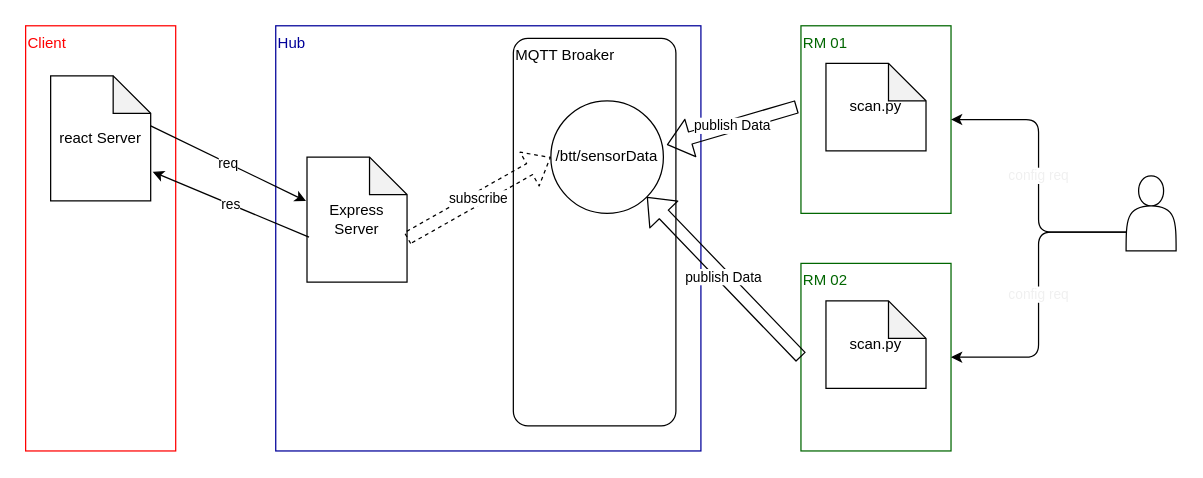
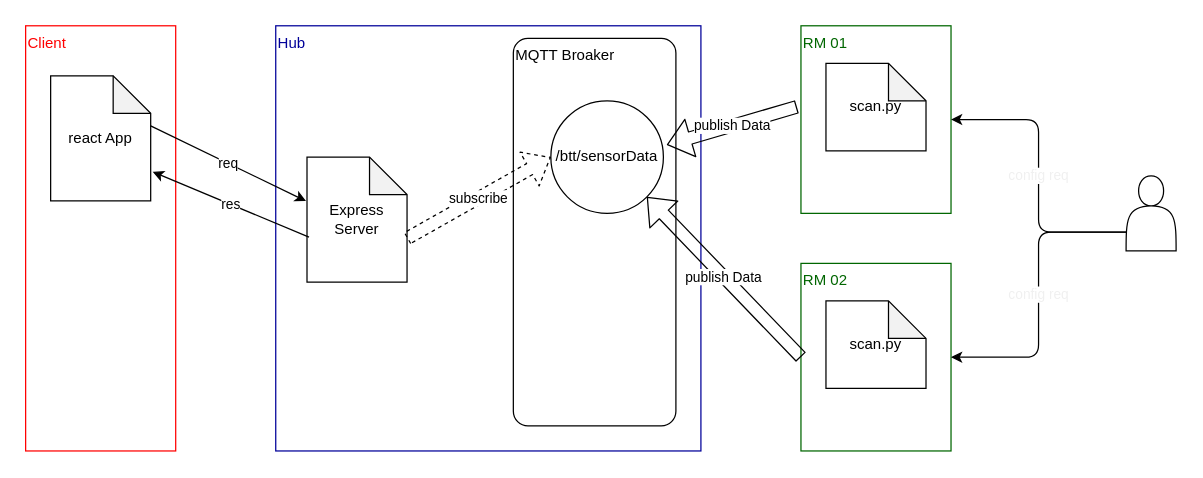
- <mxCell id="12" value="react Server" style="shape=note;whiteSpace=wrap;html=1;backgroundOutline=1;darkOpacity=0.05;" vertex="1" parent="1"><mxGeometry x="40" y="60" width="80" height="100" as="geometry" /></mxCell>
+ <mxCell id="12" value="react App" style="shape=note;whiteSpace=wrap;html=1;backgroundOutline=1;darkOpacity=0.05;" vertex="1" parent="1"><mxGeometry x="40" y="60" width="80" height="100" as="geometry" /></mxCell>
